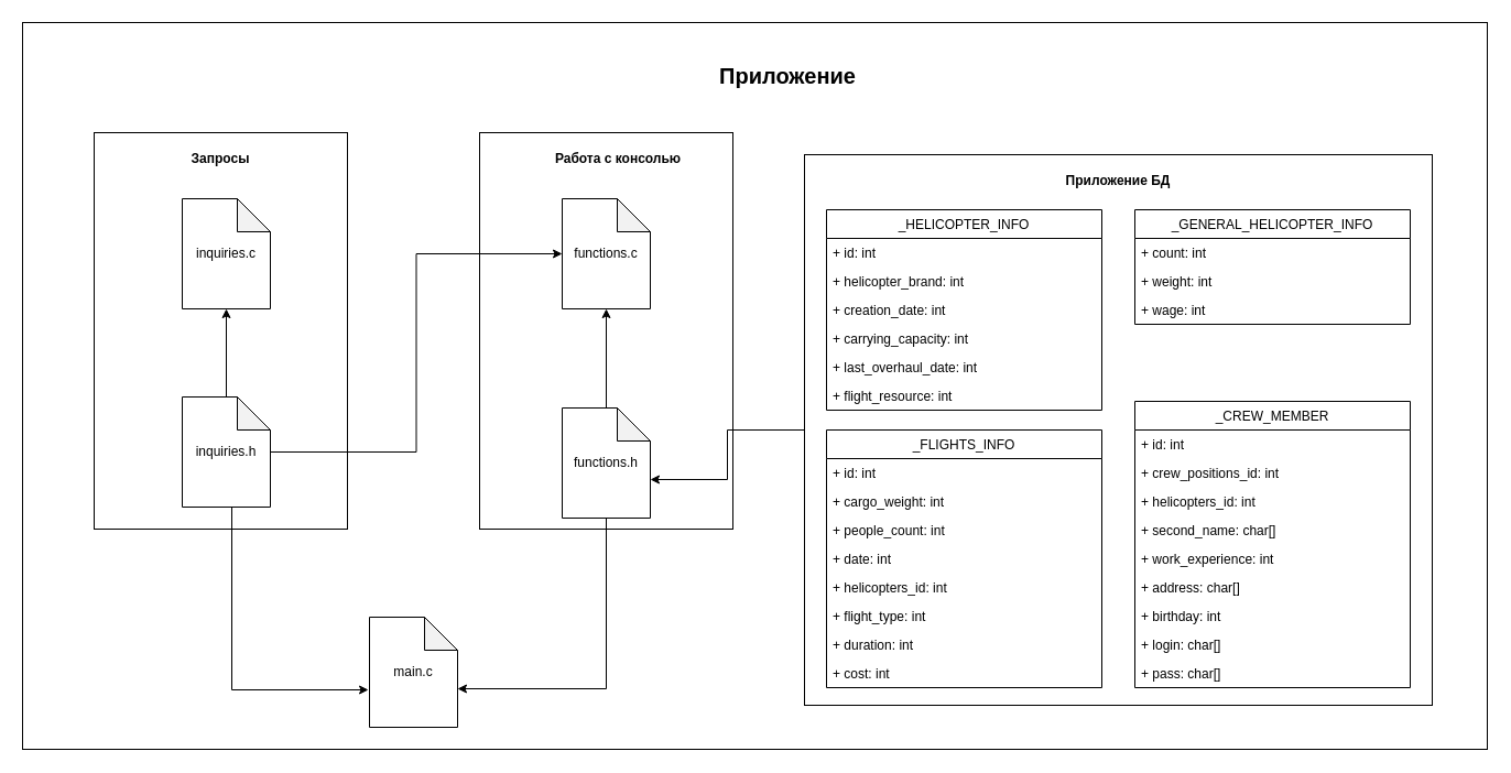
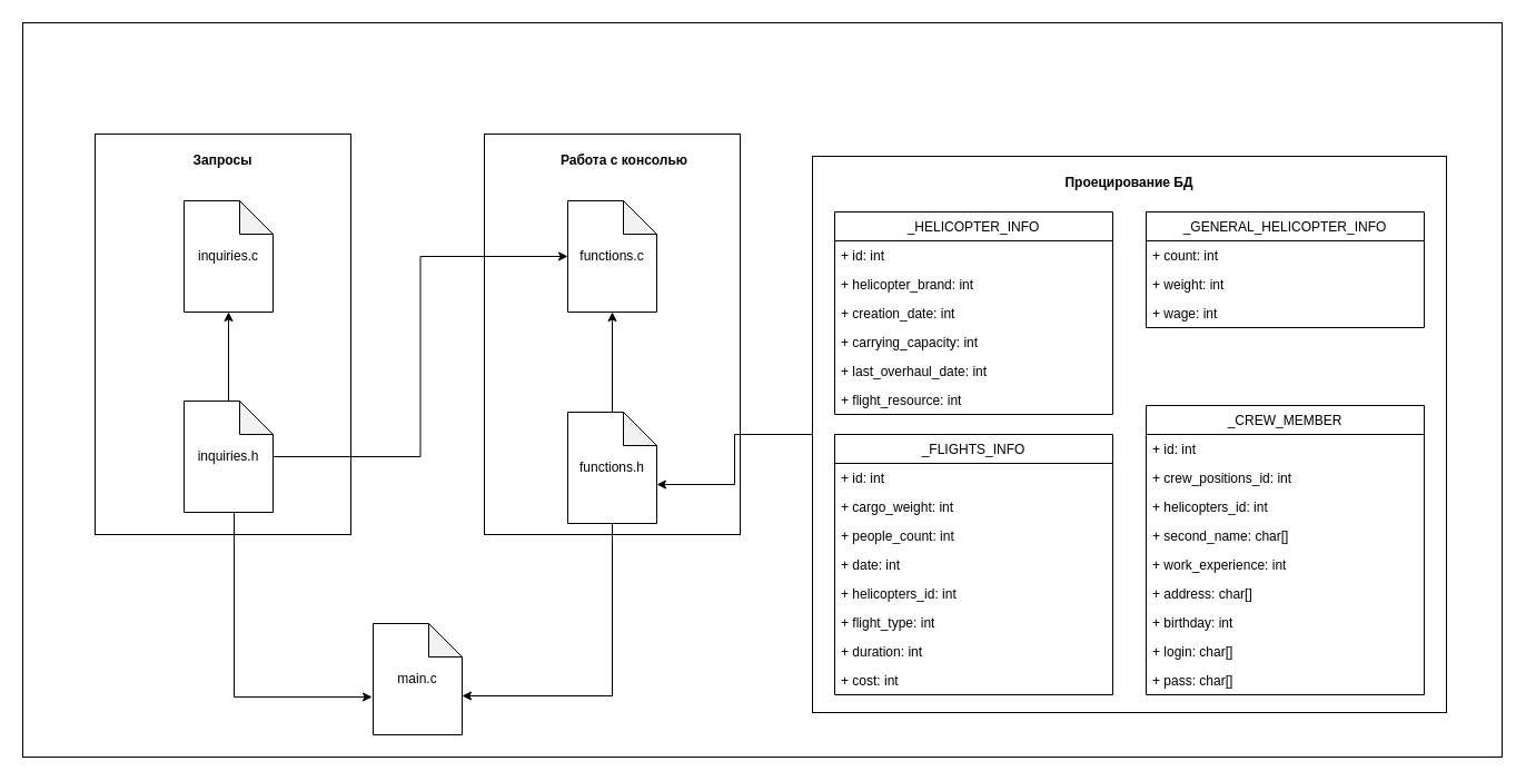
- <mxCell id="47" value="Приложение" style="text;html=1;strokeColor=none;fillColor=none;align=center;verticalAlign=top;whiteSpace=wrap;rounded=0;fontStyle=1;fontSize=20;" parent="1" vertex="1"><mxGeometry x="640" y="50" width="150" height="40" as="geometry" /></mxCell>
- <mxCell id="50" value="Приложение БД" style="text;html=1;strokeColor=none;fillColor=none;align=center;verticalAlign=top;whiteSpace=wrap;rounded=0;fontStyle=1" vertex="1" parent="1"><mxGeometry x="931" y="150" width="168" height="30" as="geometry" /></mxCell>
+ <mxCell id="50" value="Проецирование БД" style="text;html=1;strokeColor=none;fillColor=none;align=center;verticalAlign=top;whiteSpace=wrap;rounded=0;fontStyle=1" vertex="1" parent="1"><mxGeometry x="931" y="150" width="168" height="30" as="geometry" /></mxCell>
